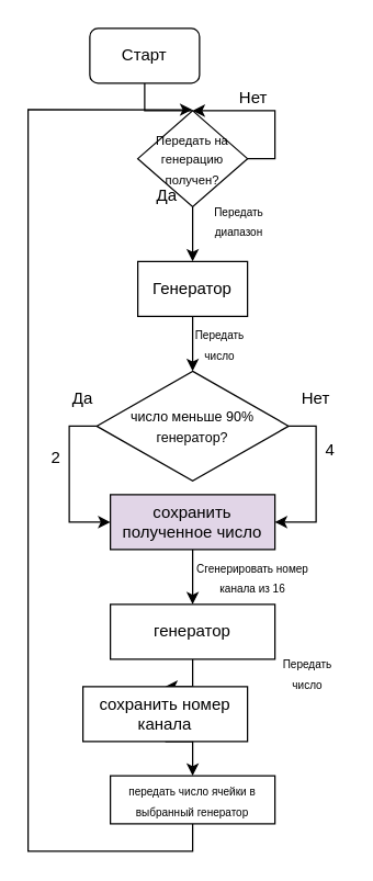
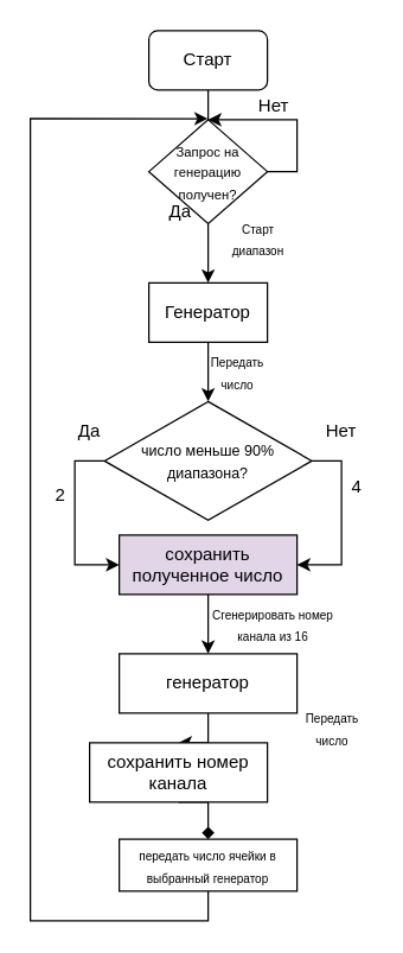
- <mxCell id="3" value="&lt;div&gt;Старт&lt;/div&gt;" style="rounded=1;whiteSpace=wrap;html=1;" vertex="1" parent="1"><mxGeometry x="65" y="20" width="80" height="40" as="geometry" /></mxCell>
+ <mxCell id="3" value="&lt;div&gt;Старт&lt;/div&gt;" style="rounded=1;whiteSpace=wrap;html=1;" vertex="1" parent="1"><mxGeometry x="100" y="20" width="80" height="40" as="geometry" /></mxCell>
- <mxCell id="6" value="&lt;font style=&quot;font-size: 9px&quot;&gt;Передать на генерацию получен?&lt;/font&gt;" style="rhombus;whiteSpace=wrap;html=1;" vertex="1" parent="1"><mxGeometry x="100" y="80" width="80" height="70" as="geometry" /></mxCell>
+ <mxCell id="6" value="&lt;font style=&quot;font-size: 9px&quot;&gt;Запрос на генерацию получен?&lt;/font&gt;" style="rhombus;whiteSpace=wrap;html=1;" vertex="1" parent="1"><mxGeometry x="100" y="80" width="80" height="70" as="geometry" /></mxCell>
- <mxCell id="16" value="&lt;font style=&quot;font-size: 8px&quot;&gt;Передать диапазон&lt;br&gt;&lt;/font&gt;" style="text;html=1;strokeColor=none;fillColor=none;align=center;verticalAlign=middle;whiteSpace=wrap;rounded=0;" vertex="1" parent="1"><mxGeometry x="154" y="150" width="40" height="20" as="geometry" /></mxCell>
+ <mxCell id="16" value="&lt;font style=&quot;font-size: 8px&quot;&gt;Старт диапазон&lt;br&gt;&lt;/font&gt;" style="text;html=1;strokeColor=none;fillColor=none;align=center;verticalAlign=middle;whiteSpace=wrap;rounded=0;" vertex="1" parent="1"><mxGeometry x="154" y="150" width="40" height="20" as="geometry" /></mxCell>
- <mxCell id="15" value="&lt;font style=&quot;font-size: 10px&quot;&gt;число меньше 90% генератор?&lt;/font&gt;" style="rhombus;whiteSpace=wrap;html=1;" vertex="1" parent="1"><mxGeometry x="70" y="270" width="140" height="80" as="geometry" /></mxCell>
+ <mxCell id="15" value="&lt;font style=&quot;font-size: 10px&quot;&gt;число меньше 90% диапазона?&lt;/font&gt;" style="rhombus;whiteSpace=wrap;html=1;" vertex="1" parent="1"><mxGeometry x="70" y="270" width="140" height="80" as="geometry" /></mxCell>
- <mxCell id="25" style="edgeStyle=orthogonalEdgeStyle;rounded=0;orthogonalLoop=1;jettySize=auto;html=1;exitX=0.5;exitY=1;exitDx=0;exitDy=0;entryX=0.5;entryY=0;entryDx=0;entryDy=0;" edge="1" parent="1" source="26" target="28"><mxGeometry relative="1" as="geometry" /></mxCell>
+ <mxCell id="25" style="edgeStyle=orthogonalEdgeStyle;rounded=0;orthogonalLoop=1;jettySize=auto;html=1;exitX=0.5;exitY=1;exitDx=0;exitDy=0;entryX=0.5;entryY=0;entryDx=0;entryDy=0;endArrow=diamond;" edge="1" parent="1" source="26" target="28"><mxGeometry relative="1" as="geometry" /></mxCell>
